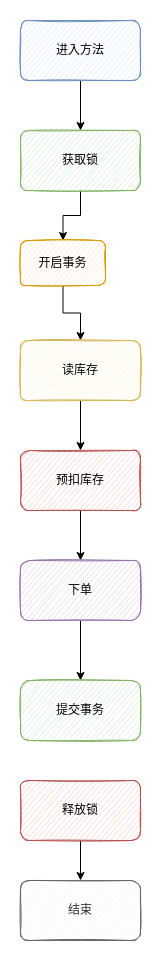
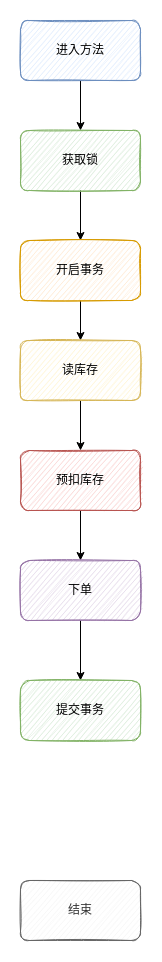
- <mxCell id="7" value="&lt;span&gt;开启事务&lt;/span&gt;" style="whiteSpace=wrap;html=1;rounded=1;fillColor=#ffe6cc;strokeColor=#d79b00;sketch=1;" vertex="1" parent="1"><mxGeometry x="20" y="240" width="85" height="45" as="geometry" /></mxCell>
+ <mxCell id="7" value="&lt;span&gt;开启事务&lt;/span&gt;" style="whiteSpace=wrap;html=1;rounded=1;fillColor=#ffe6cc;strokeColor=#d79b00;sketch=1;" vertex="1" parent="1"><mxGeometry x="20" y="240" width="120" height="60" as="geometry" /></mxCell>
- <mxCell id="16" value="释放锁" style="whiteSpace=wrap;html=1;rounded=1;fillColor=#f8cecc;strokeColor=#b85450;sketch=1;" vertex="1" parent="1"><mxGeometry x="20" y="780" width="120" height="60" as="geometry" /></mxCell>
- <mxCell id="15" value="" style="edgeStyle=orthogonalEdgeStyle;rounded=0;orthogonalLoop=1;jettySize=auto;html=1;" edge="1" parent="1" source="16" target="17"><mxGeometry relative="1" as="geometry" /></mxCell>
